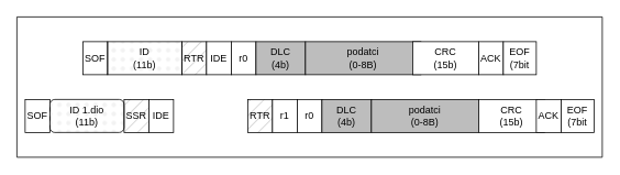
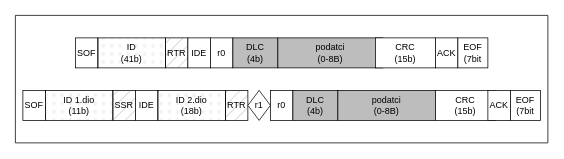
- <mxCell id="4" value="&lt;div&gt;ID&lt;/div&gt;&lt;div&gt;(11b)&lt;/div&gt;" style="rounded=0;whiteSpace=wrap;html=1;fillStyle=dots;fillColor=#F2F2F2;" vertex="1" parent="2"><mxGeometry x="30" width="90" height="40" as="geometry" /></mxCell>
+ <mxCell id="4" value="&lt;div&gt;ID&lt;/div&gt;&lt;div&gt;(41b)&lt;/div&gt;" style="rounded=0;whiteSpace=wrap;html=1;fillStyle=dots;fillColor=#F2F2F2;" vertex="1" parent="2"><mxGeometry x="30" width="90" height="40" as="geometry" /></mxCell>
- <mxCell id="15" value="&lt;div&gt;ID 1.dio&lt;br&gt;&lt;/div&gt;&lt;div&gt;(11b)&lt;/div&gt;" style="whiteSpace=wrap;html=1;fillStyle=dots;fillColor=#F2F2F2;rounded=1;" vertex="1" parent="13"><mxGeometry x="30" width="90" height="40" as="geometry" /></mxCell>
+ <mxCell id="15" value="&lt;div&gt;ID 1.dio&lt;br&gt;&lt;/div&gt;&lt;div&gt;(11b)&lt;/div&gt;" style="rounded=0;whiteSpace=wrap;html=1;fillStyle=dots;fillColor=#F2F2F2;" vertex="1" parent="13"><mxGeometry x="30" width="90" height="40" as="geometry" /></mxCell>
+ <mxCell id="18" value="&lt;div&gt;ID 2.dio&lt;/div&gt;&lt;div&gt;(18b)&lt;br&gt;&lt;/div&gt;" style="rounded=0;whiteSpace=wrap;html=1;fillStyle=dots;fillColor=#F2F2F2;" vertex="1" parent="13"><mxGeometry x="180" width="90" height="40" as="geometry" /></mxCell>
- <mxCell id="20" value="r1" style="rounded=0;whiteSpace=wrap;html=1;" vertex="1" parent="13"><mxGeometry x="300" width="30" height="40" as="geometry" /></mxCell>
+ <mxCell id="20" value="r1" style="rhombus;whiteSpace=wrap;html=1;" vertex="1" parent="13"><mxGeometry x="300" width="30" height="40" as="geometry" /></mxCell>
